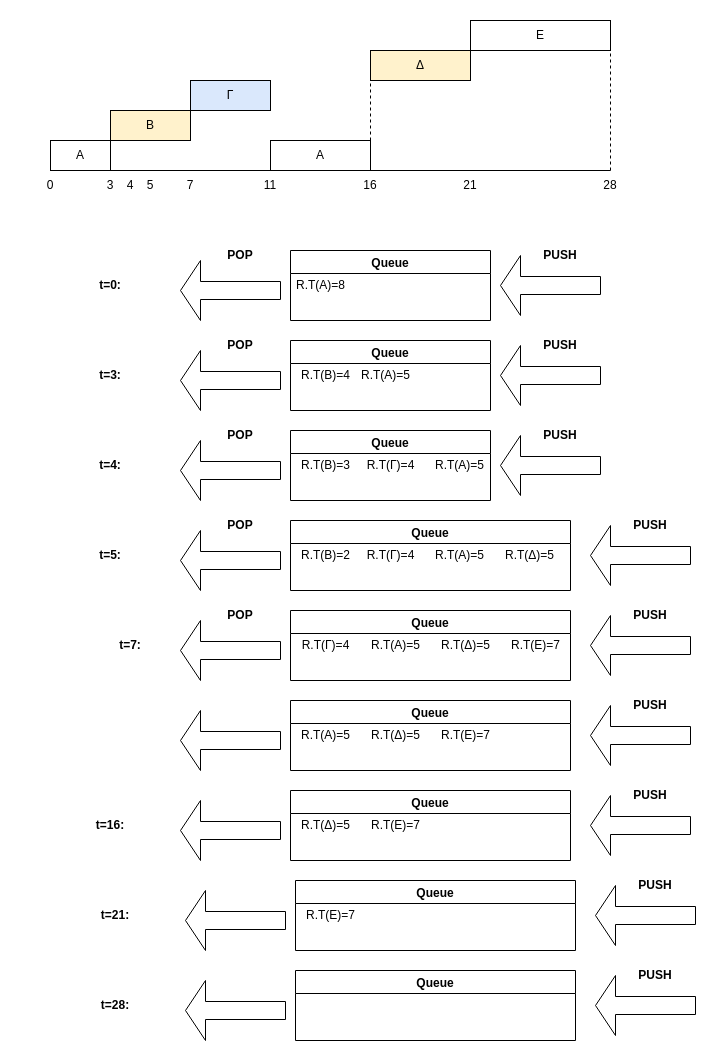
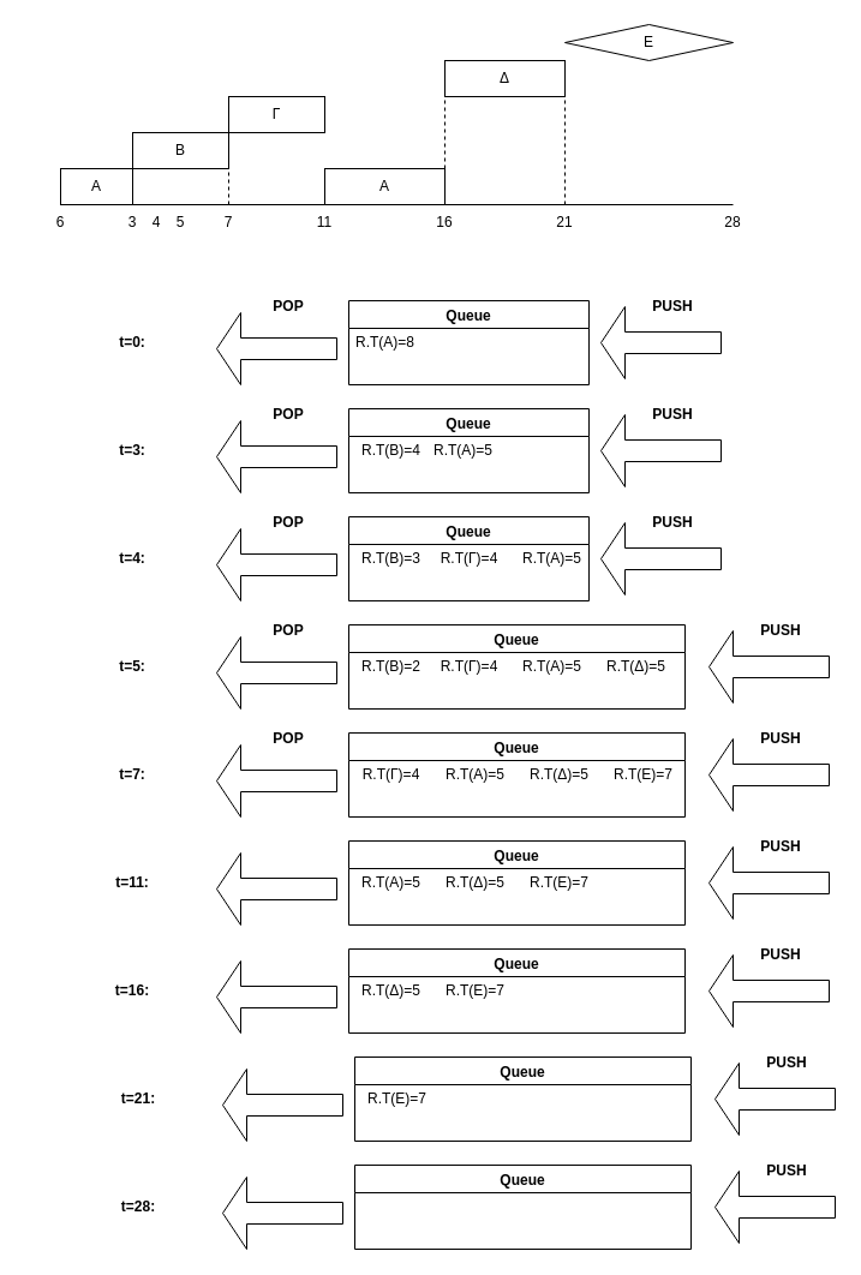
- <mxCell id="20" value="Ε" style="rounded=0;whiteSpace=wrap;html=1;" vertex="1" parent="1"><mxGeometry x="470" y="20" width="140" height="30" as="geometry" /></mxCell>
+ <mxCell id="20" value="Ε" style="rhombus;whiteSpace=wrap;html=1;" vertex="1" parent="1"><mxGeometry x="470" y="20" width="140" height="30" as="geometry" /></mxCell>
- <mxCell id="17" value="Δ" style="rounded=0;whiteSpace=wrap;html=1;fillColor=#fff2cc;" vertex="1" parent="1"><mxGeometry x="370" y="50" width="100" height="30" as="geometry" /></mxCell>
+ <mxCell id="17" value="Δ" style="rounded=0;whiteSpace=wrap;html=1;" vertex="1" parent="1"><mxGeometry x="370" y="50" width="100" height="30" as="geometry" /></mxCell>
- <mxCell id="15" value="Γ" style="rounded=0;whiteSpace=wrap;html=1;fillColor=#dae8fc;" vertex="1" parent="1"><mxGeometry x="190" y="80" width="80" height="30" as="geometry" /></mxCell>
+ <mxCell id="15" value="Γ" style="rounded=0;whiteSpace=wrap;html=1;" vertex="1" parent="1"><mxGeometry x="190" y="80" width="80" height="30" as="geometry" /></mxCell>
- <mxCell id="21" value="" style="endArrow=none;dashed=1;html=1;rounded=0;entryX=1;entryY=1;entryDx=0;entryDy=0;exitX=0.5;exitY=0;exitDx=0;exitDy=0;" edge="1" parent="1" source="11" target="20"><mxGeometry width="50" height="50" relative="1" as="geometry"><mxPoint x="400" y="230" as="sourcePoint" /><mxPoint x="450" y="180" as="targetPoint" /></mxGeometry></mxCell>
- <mxCell id="13" value="Β" style="rounded=0;whiteSpace=wrap;html=1;fillColor=#fff2cc;" vertex="1" parent="1"><mxGeometry x="110" y="110" width="80" height="30" as="geometry" /></mxCell>
+ <mxCell id="13" value="Β" style="rounded=0;whiteSpace=wrap;html=1;" vertex="1" parent="1"><mxGeometry x="110" y="110" width="80" height="30" as="geometry" /></mxCell>
+ <mxCell id="18" value="" style="endArrow=none;dashed=1;html=1;rounded=0;entryX=1;entryY=1;entryDx=0;entryDy=0;" edge="1" parent="1" source="10" target="17"><mxGeometry width="50" height="50" relative="1" as="geometry"><mxPoint x="400" y="230" as="sourcePoint" /><mxPoint x="450" y="180" as="targetPoint" /></mxGeometry></mxCell>
+ <mxCell id="14" value="" style="endArrow=none;dashed=1;html=1;rounded=0;exitX=0.5;exitY=0;exitDx=0;exitDy=0;entryX=1;entryY=1;entryDx=0;entryDy=0;" edge="1" parent="1" source="7" target="13"><mxGeometry width="50" height="50" relative="1" as="geometry"><mxPoint x="400" y="230" as="sourcePoint" /><mxPoint x="450" y="180" as="targetPoint" /></mxGeometry></mxCell>
- <mxCell id="3" value="0" style="text;html=1;strokeColor=none;fillColor=none;align=center;verticalAlign=middle;whiteSpace=wrap;rounded=0;" vertex="1" parent="1"><mxGeometry x="20" y="170" width="60" height="30" as="geometry" /></mxCell>
+ <mxCell id="3" value="6" style="text;html=1;strokeColor=none;fillColor=none;align=center;verticalAlign=middle;whiteSpace=wrap;rounded=0;" vertex="1" parent="1"><mxGeometry x="20" y="170" width="60" height="30" as="geometry" /></mxCell>
- <mxCell id="65" value="&lt;b&gt;t=7:&lt;/b&gt;" style="text;html=1;strokeColor=none;fillColor=none;align=center;verticalAlign=middle;whiteSpace=wrap;rounded=0;" vertex="1" parent="1"><mxGeometry x="100" y="630" width="60" height="30" as="geometry" /></mxCell>
+ <mxCell id="65" value="&lt;b&gt;t=7:&lt;/b&gt;" style="text;html=1;strokeColor=none;fillColor=none;align=center;verticalAlign=middle;whiteSpace=wrap;rounded=0;" vertex="1" parent="1"><mxGeometry x="80" y="630" width="60" height="30" as="geometry" /></mxCell>
+ <mxCell id="72" value="&lt;b&gt;t=11:&lt;/b&gt;" style="text;html=1;strokeColor=none;fillColor=none;align=center;verticalAlign=middle;whiteSpace=wrap;rounded=0;" vertex="1" parent="1"><mxGeometry x="80" y="720" width="60" height="30" as="geometry" /></mxCell>
